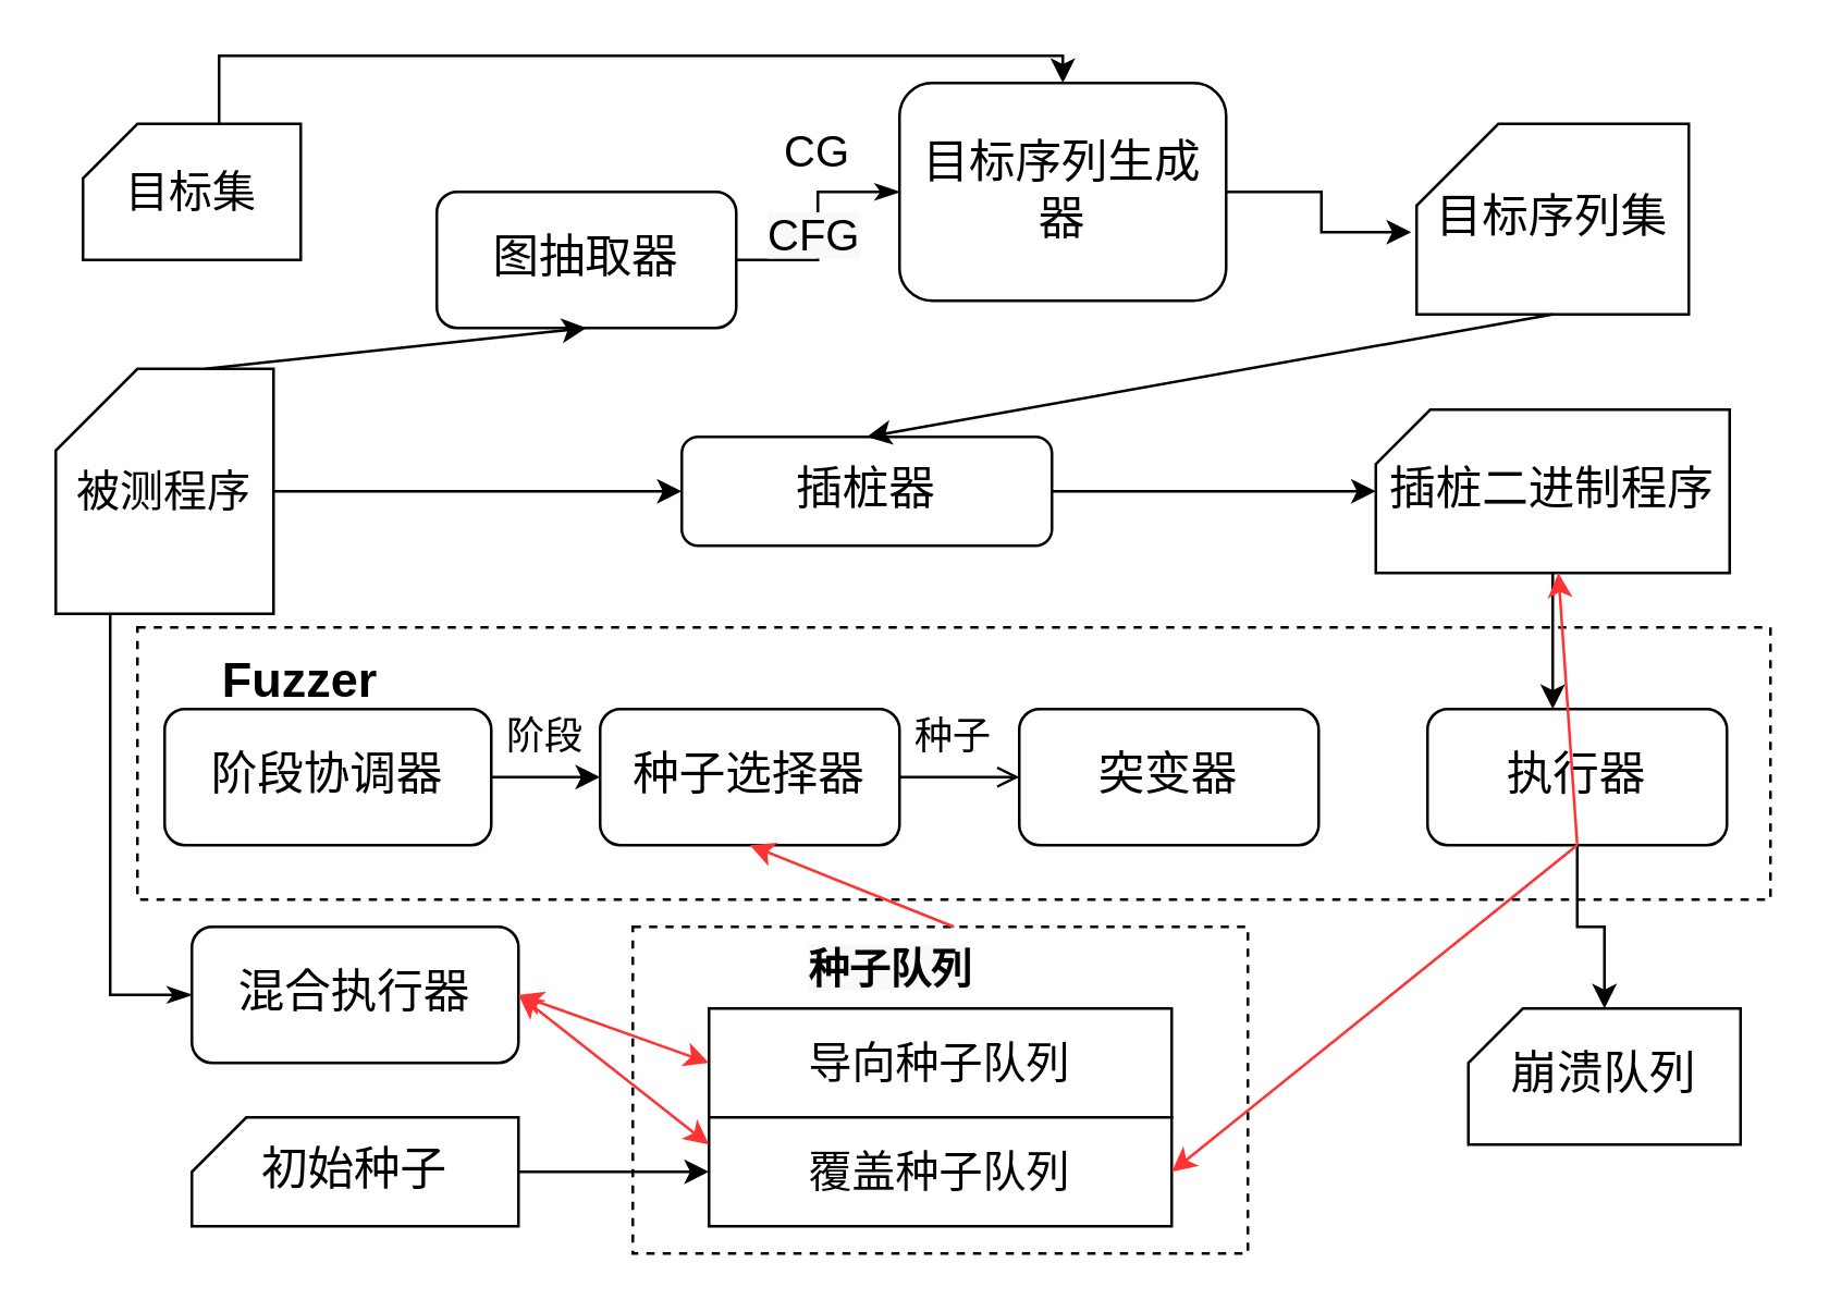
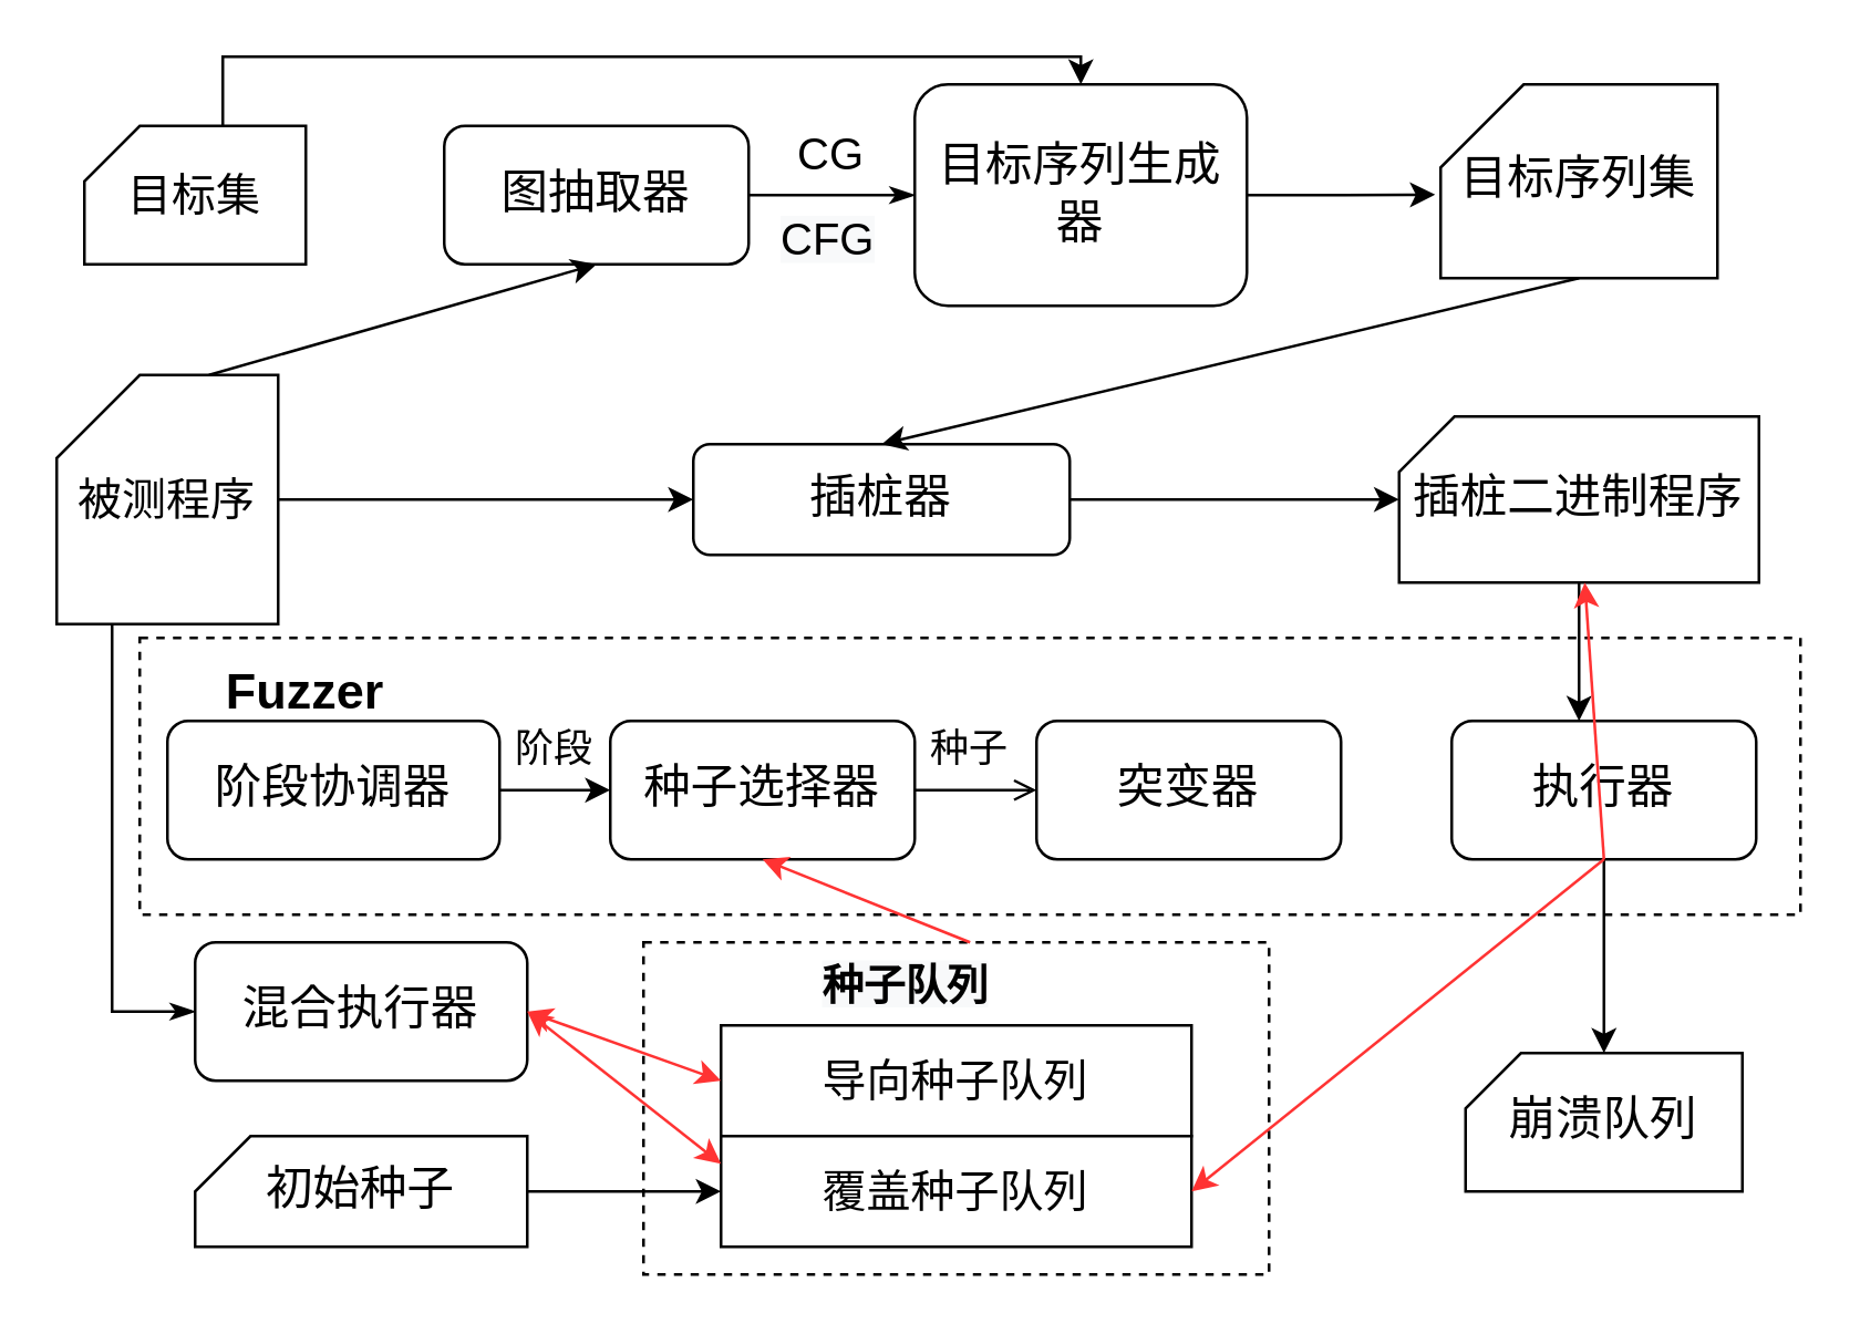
- <mxCell id="10" value="&lt;span style=&quot;font-size: 17px&quot;&gt;目标序列集&lt;/span&gt;" style="shape=card;whiteSpace=wrap;html=1;" vertex="1" parent="1"><mxGeometry x="520" y="45" width="100" height="70" as="geometry" /></mxCell>
+ <mxCell id="10" value="&lt;span style=&quot;font-size: 17px&quot;&gt;目标序列集&lt;/span&gt;" style="shape=card;whiteSpace=wrap;html=1;" vertex="1" parent="1"><mxGeometry x="520" y="30" width="100" height="70" as="geometry" /></mxCell>
- <mxCell id="7" value="&lt;span style=&quot;font-size: 17px&quot;&gt;图抽取器&lt;/span&gt;" style="rounded=1;whiteSpace=wrap;html=1;" vertex="1" parent="1"><mxGeometry x="160" y="70" width="110" height="50" as="geometry" /></mxCell>
+ <mxCell id="7" value="&lt;span style=&quot;font-size: 17px&quot;&gt;图抽取器&lt;/span&gt;" style="rounded=1;whiteSpace=wrap;html=1;" vertex="1" parent="1"><mxGeometry x="160" y="45" width="110" height="50" as="geometry" /></mxCell>
- <mxCell id="26" value="&lt;span style=&quot;font-size: 17px&quot;&gt;崩溃队列&lt;br&gt;&lt;/span&gt;" style="shape=card;whiteSpace=wrap;html=1;size=20;" vertex="1" parent="1"><mxGeometry x="539" y="370" width="100" height="50" as="geometry" /></mxCell>
+ <mxCell id="26" value="&lt;span style=&quot;font-size: 17px&quot;&gt;崩溃队列&lt;br&gt;&lt;/span&gt;" style="shape=card;whiteSpace=wrap;html=1;size=20;" vertex="1" parent="1"><mxGeometry x="529" y="380" width="100" height="50" as="geometry" /></mxCell>
